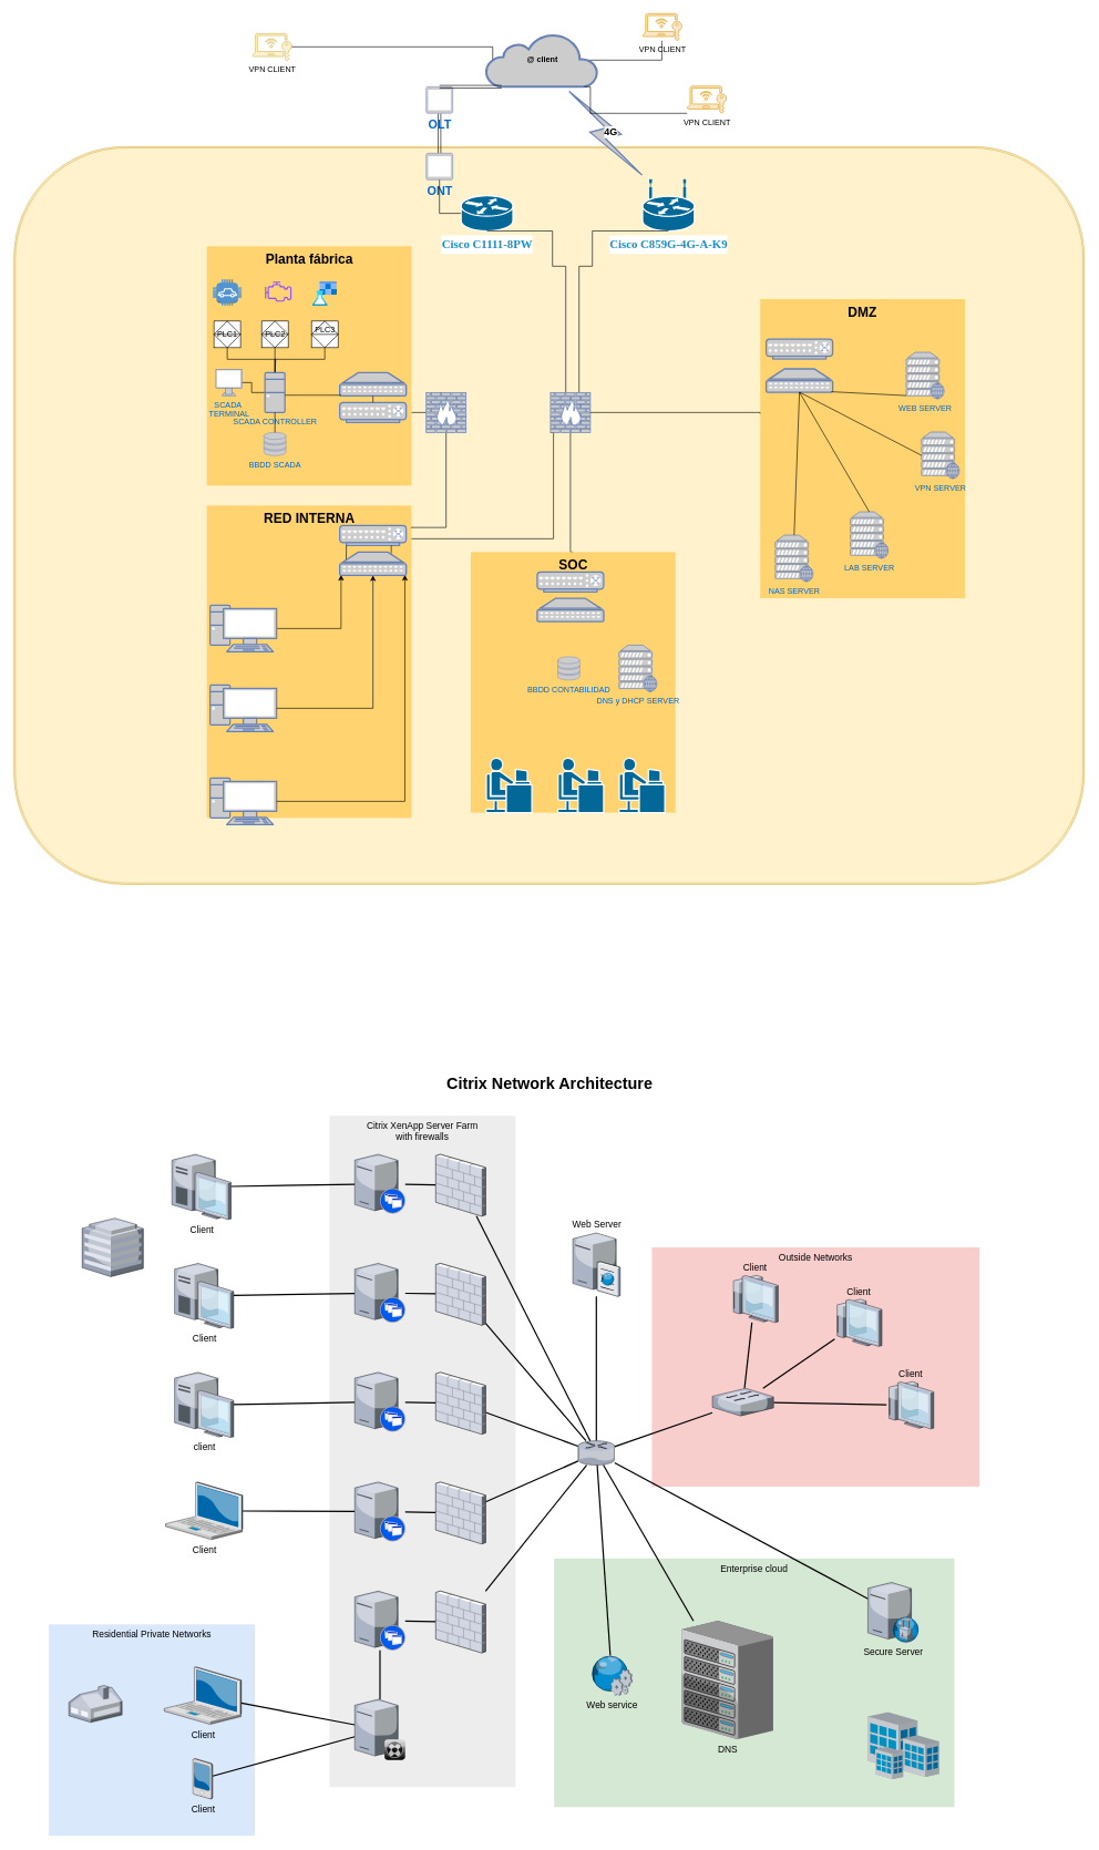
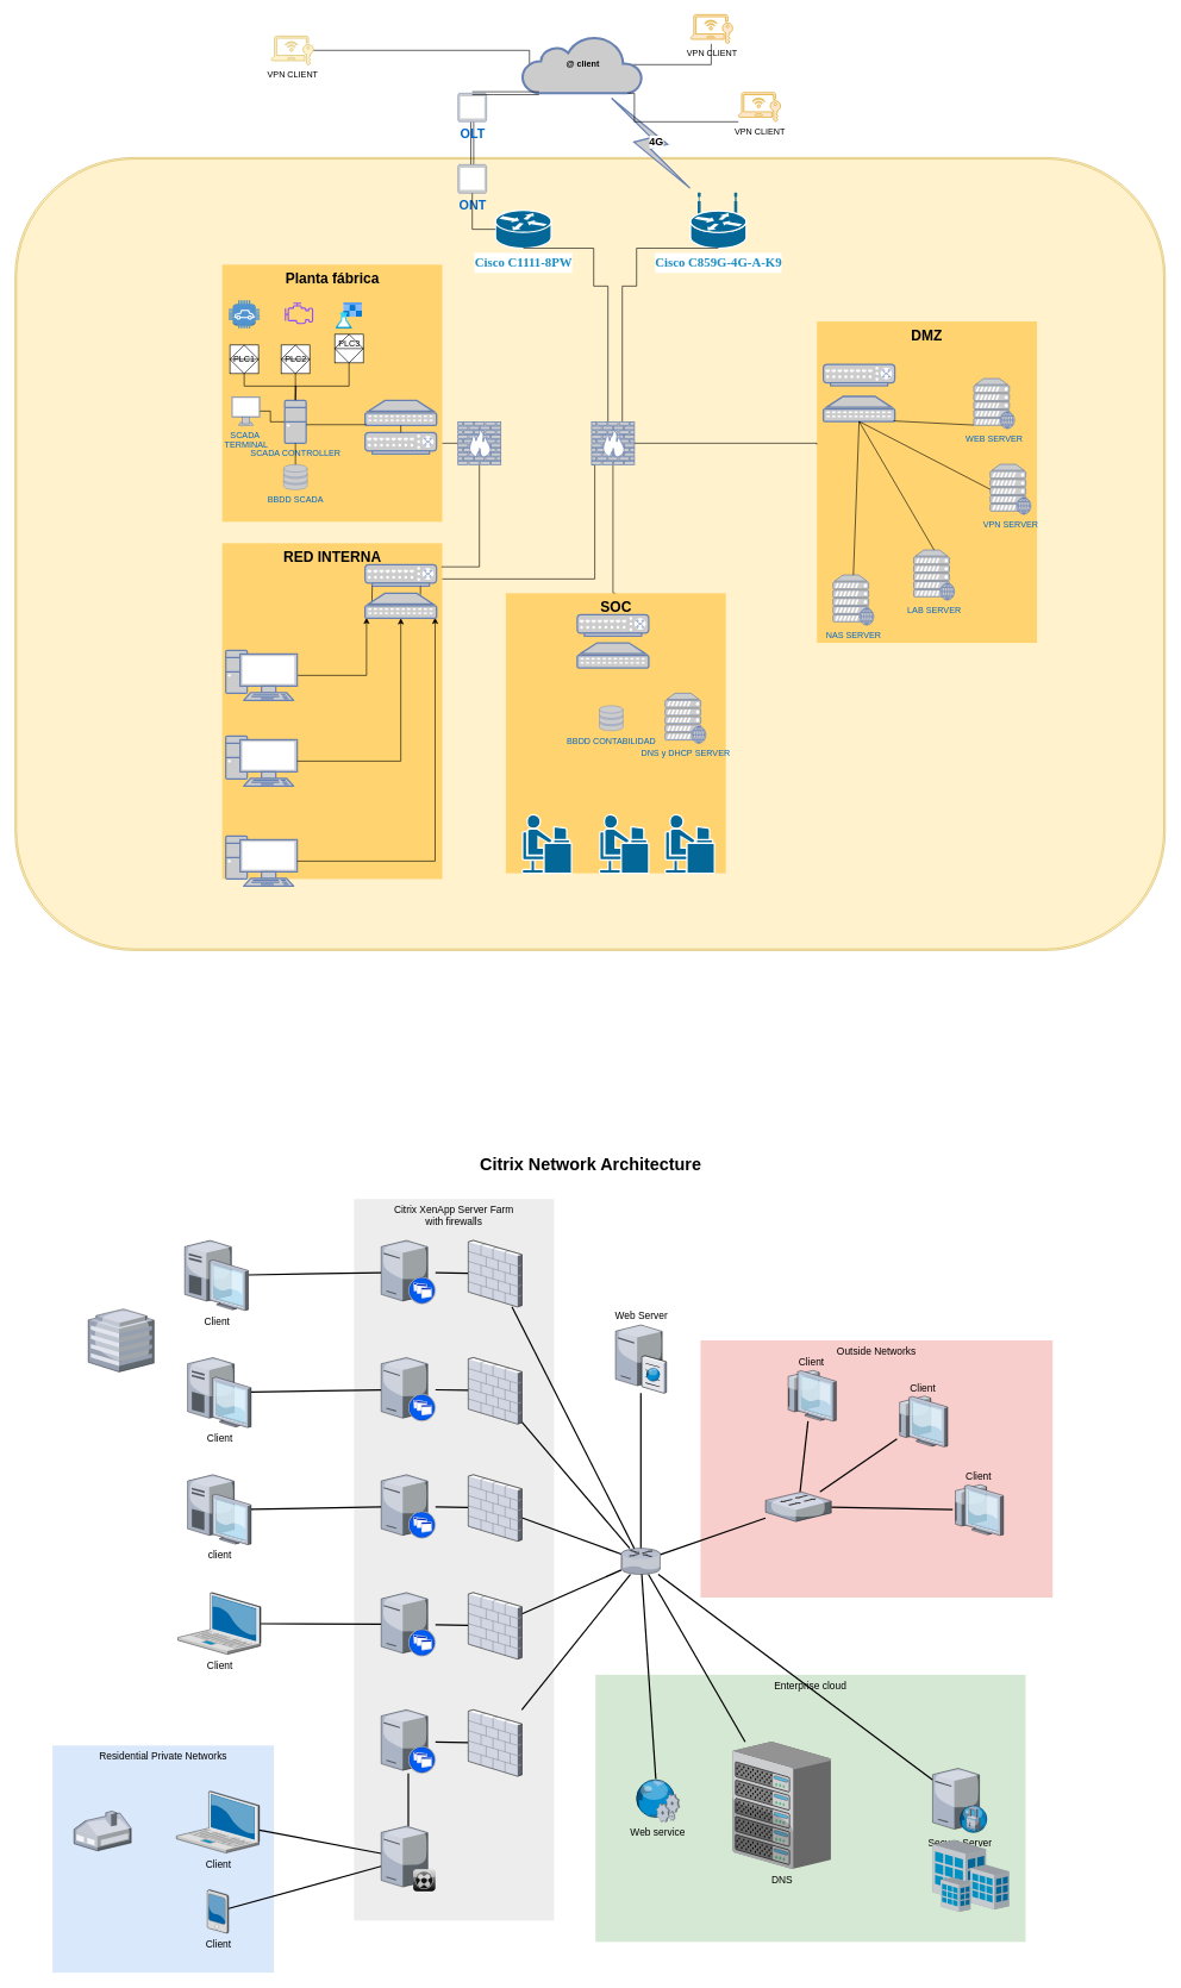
- <mxCell id="120" value="PLC3&lt;br&gt;&lt;br&gt; " style="html=1;outlineConnect=0;align=center;dashed=0;aspect=fixed;shape=mxgraph.pid2inst.progLogCont;mounting=room" vertex="1" parent="1"><mxGeometry x="468" y="482.5" width="40" height="40" as="geometry" /></mxCell>
+ <mxCell id="120" value="PLC3&lt;br&gt;&lt;br&gt; " style="html=1;outlineConnect=0;align=center;dashed=0;aspect=fixed;shape=mxgraph.pid2inst.progLogCont;mounting=room" vertex="1" parent="1"><mxGeometry x="468" y="467.5" width="40" height="40" as="geometry" /></mxCell>
- <mxCell id="51" value="Secure Server" style="verticalLabelPosition=bottom;aspect=fixed;html=1;verticalAlign=top;strokeColor=none;shape=mxgraph.citrix.proxy_server;fillColor=#66B2FF;gradientColor=#0066CC;fontSize=14;" parent="1" vertex="1"><mxGeometry x="1305" y="2380" width="76.5" height="90" as="geometry" /></mxCell>
+ <mxCell id="51" value="Secure Server" style="verticalLabelPosition=bottom;aspect=fixed;html=1;verticalAlign=top;strokeColor=none;shape=mxgraph.citrix.proxy_server;fillColor=#66B2FF;gradientColor=#0066CC;fontSize=14;" parent="1" vertex="1"><mxGeometry x="1305" y="2475" width="76.5" height="90" as="geometry" /></mxCell>
